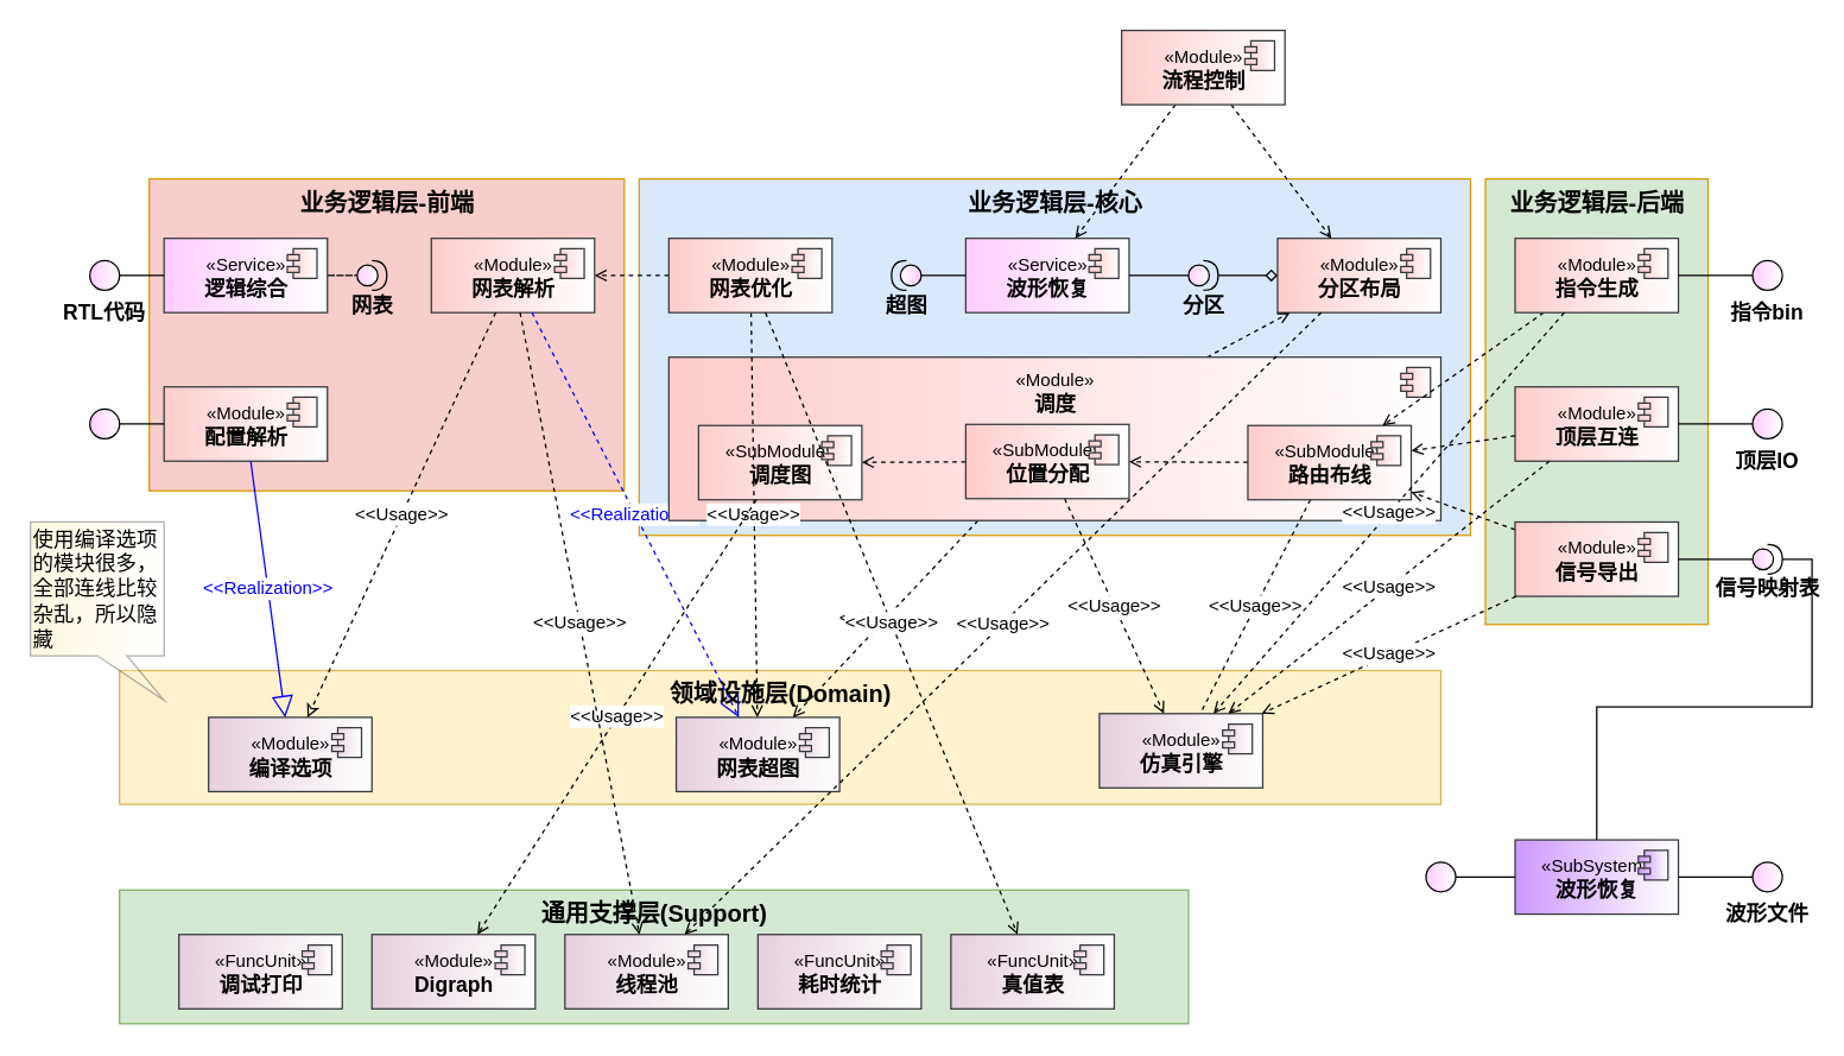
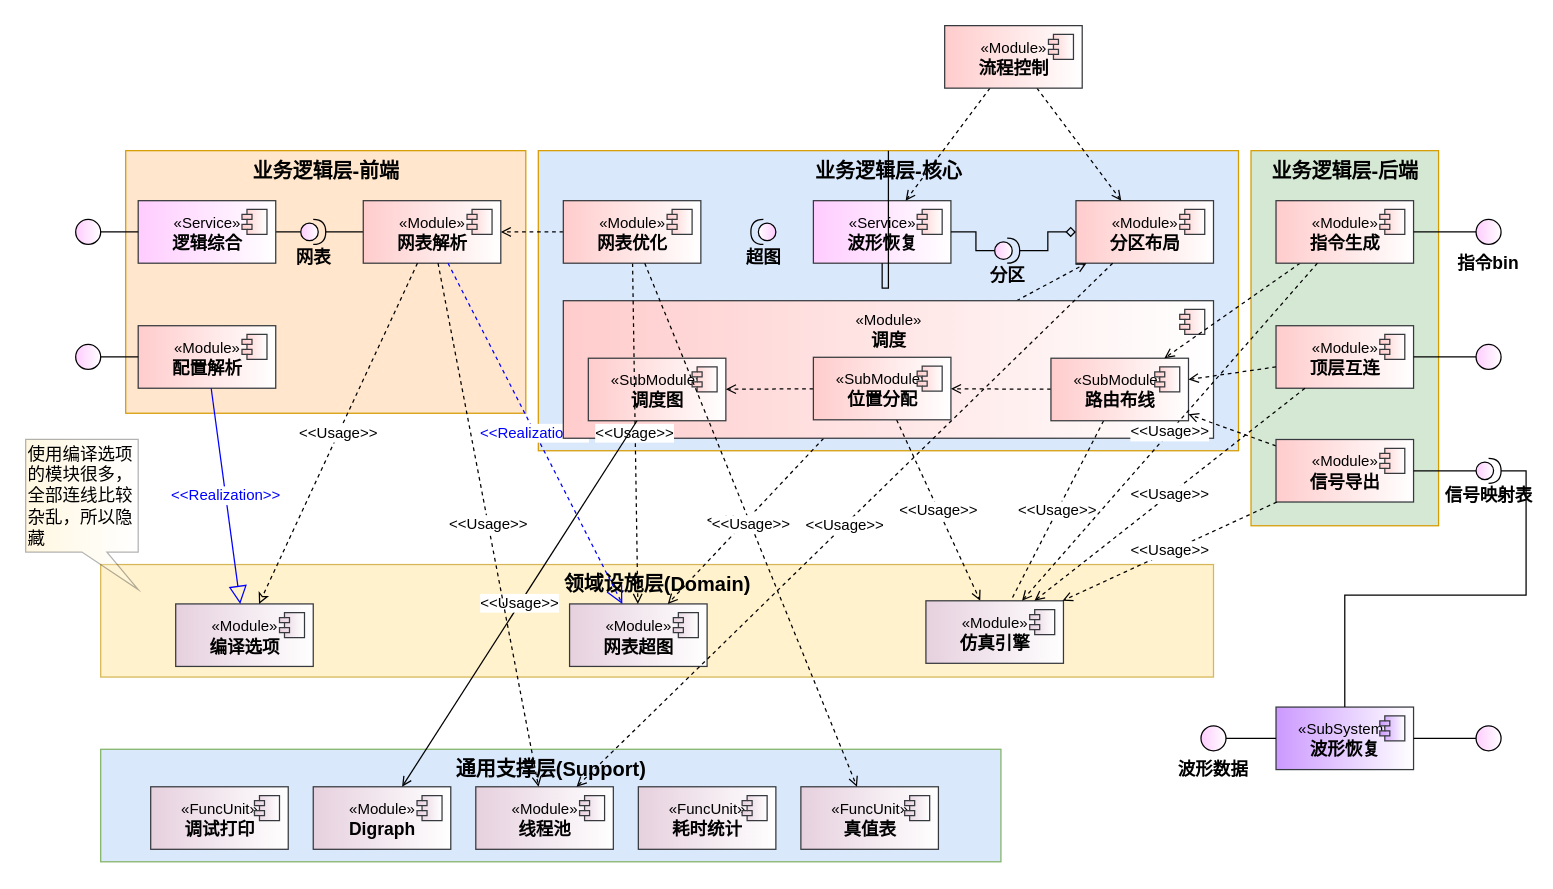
- <mxCell id="21" style="edgeStyle=orthogonalEdgeStyle;rounded=0;orthogonalLoop=1;jettySize=auto;html=1;entryX=0;entryY=0.5;entryDx=0;entryDy=0;entryPerimeter=0;fontSize=14;endArrow=none;endFill=0;dashed=1;" edge="1" parent="1" source="22" target="25"><mxGeometry relative="1" as="geometry" /></mxCell>
+ <mxCell id="21" style="edgeStyle=orthogonalEdgeStyle;rounded=0;orthogonalLoop=1;jettySize=auto;html=1;entryX=0;entryY=0.5;entryDx=0;entryDy=0;entryPerimeter=0;fontSize=14;endArrow=none;endFill=0;" edge="1" parent="1" source="22" target="25"><mxGeometry relative="1" as="geometry" /></mxCell>
+ <mxCell id="24" style="edgeStyle=orthogonalEdgeStyle;rounded=0;orthogonalLoop=1;jettySize=auto;html=1;exitX=1;exitY=0.5;exitDx=0;exitDy=0;exitPerimeter=0;fontSize=14;endArrow=none;endFill=0;" edge="1" parent="1" source="25" target="26"><mxGeometry relative="1" as="geometry" /></mxCell>
- <mxCell id="30" style="edgeStyle=orthogonalEdgeStyle;rounded=0;orthogonalLoop=1;jettySize=auto;html=1;entryX=0;entryY=0.5;entryDx=0;entryDy=0;entryPerimeter=0;fontSize=14;endArrow=none;endFill=0;" edge="1" parent="1" source="28" target="31"><mxGeometry relative="1" as="geometry"><mxPoint x="440" y="205" as="sourcePoint" /></mxGeometry></mxCell>
+ <mxCell id="30" style="edgeStyle=orthogonalEdgeStyle;rounded=0;orthogonalLoop=1;jettySize=auto;html=1;fontSize=14;endArrow=none;endFill=0;" edge="1" parent="1" source="28" target="8"><mxGeometry relative="1" as="geometry"><mxPoint x="440" y="205" as="sourcePoint" /></mxGeometry></mxCell>
- <mxCell id="41" value="分区" style="shape=providedRequiredInterface;html=1;verticalLabelPosition=bottom;sketch=0;fontSize=14;fillColor=#FFCCFF;gradientColor=#FFFFFF;gradientDirection=east;fontStyle=1" vertex="1" parent="1"><mxGeometry x="800" y="175" width="20" height="20" as="geometry" /></mxCell>
+ <mxCell id="41" value="分区" style="shape=providedRequiredInterface;html=1;verticalLabelPosition=bottom;sketch=0;fontSize=14;fillColor=#FFCCFF;gradientColor=#FFFFFF;gradientDirection=east;fontStyle=1" vertex="1" parent="1"><mxGeometry x="795" y="190" width="20" height="20" as="geometry" /></mxCell>
- <mxCell id="94" value="RTL代码" style="text;html=1;strokeColor=none;fillColor=none;align=center;verticalAlign=middle;whiteSpace=wrap;rounded=0;fontSize=14;fontStyle=1" vertex="1" parent="92"><mxGeometry y="20" width="60" height="30" as="geometry" /></mxCell>
- <mxCell id="14" value="业务逻辑层-前端" style="html=1;verticalAlign=top;fillColor=#f8cecc;strokeColor=#d79b00;fontSize=16;fontStyle=1;" vertex="1" parent="1"><mxGeometry x="100" y="120" width="320" height="210" as="geometry" /></mxCell>
+ <mxCell id="14" value="业务逻辑层-前端" style="html=1;verticalAlign=top;fillColor=#ffe6cc;strokeColor=#d79b00;fontSize=16;fontStyle=1" vertex="1" parent="1"><mxGeometry x="100" y="120" width="320" height="210" as="geometry" /></mxCell>
- <mxCell id="101" value="顶层IO" style="text;html=1;strokeColor=none;fillColor=none;align=center;verticalAlign=middle;whiteSpace=wrap;rounded=0;fontSize=14;fontStyle=1" vertex="1" parent="1"><mxGeometry x="1160" y="295" width="60" height="30" as="geometry" /></mxCell>
- <mxCell id="80" value="&amp;lt;&amp;lt;Usage&amp;gt;&amp;gt;" style="rounded=0;orthogonalLoop=1;jettySize=auto;html=1;fontSize=12;endArrow=open;endFill=0;dashed=1;" edge="1" parent="1" source="42" target="6"><mxGeometry relative="1" as="geometry"><mxPoint x="685" y="320" as="sourcePoint" /><mxPoint x="685" y="481" as="targetPoint" /></mxGeometry></mxCell>
+ <mxCell id="80" value="&amp;lt;&amp;lt;Usage&amp;gt;&amp;gt;" style="rounded=0;orthogonalLoop=1;jettySize=auto;html=1;fontSize=12;endArrow=open;endFill=0;dashed=0;" edge="1" parent="1" source="42" target="6"><mxGeometry relative="1" as="geometry"><mxPoint x="685" y="320" as="sourcePoint" /><mxPoint x="685" y="481" as="targetPoint" /></mxGeometry></mxCell>
+ <mxCell id="91" value="波形数据" style="text;html=1;strokeColor=none;fillColor=none;align=center;verticalAlign=middle;whiteSpace=wrap;rounded=0;fontSize=14;fontStyle=1" vertex="1" parent="89"><mxGeometry y="20" width="60" height="30" as="geometry" /></mxCell>
- <mxCell id="88" value="波形文件" style="text;html=1;strokeColor=none;fillColor=none;align=center;verticalAlign=middle;whiteSpace=wrap;rounded=0;fontSize=14;fontStyle=1" vertex="1" parent="86"><mxGeometry y="20" width="60" height="30" as="geometry" /></mxCell>
- <mxCell id="2" value="通用支撑层(Support)" style="html=1;verticalAlign=top;fillColor=#d5e8d4;strokeColor=#82b366;fontSize=16;fontStyle=1" vertex="1" parent="1"><mxGeometry x="80" y="598.75" width="720" height="90" as="geometry" /></mxCell>
+ <mxCell id="2" value="通用支撑层(Support)" style="html=1;verticalAlign=top;fillColor=#dae8fc;strokeColor=#82b366;fontSize=16;fontStyle=1;" vertex="1" parent="1"><mxGeometry x="80" y="598.75" width="720" height="90" as="geometry" /></mxCell>
